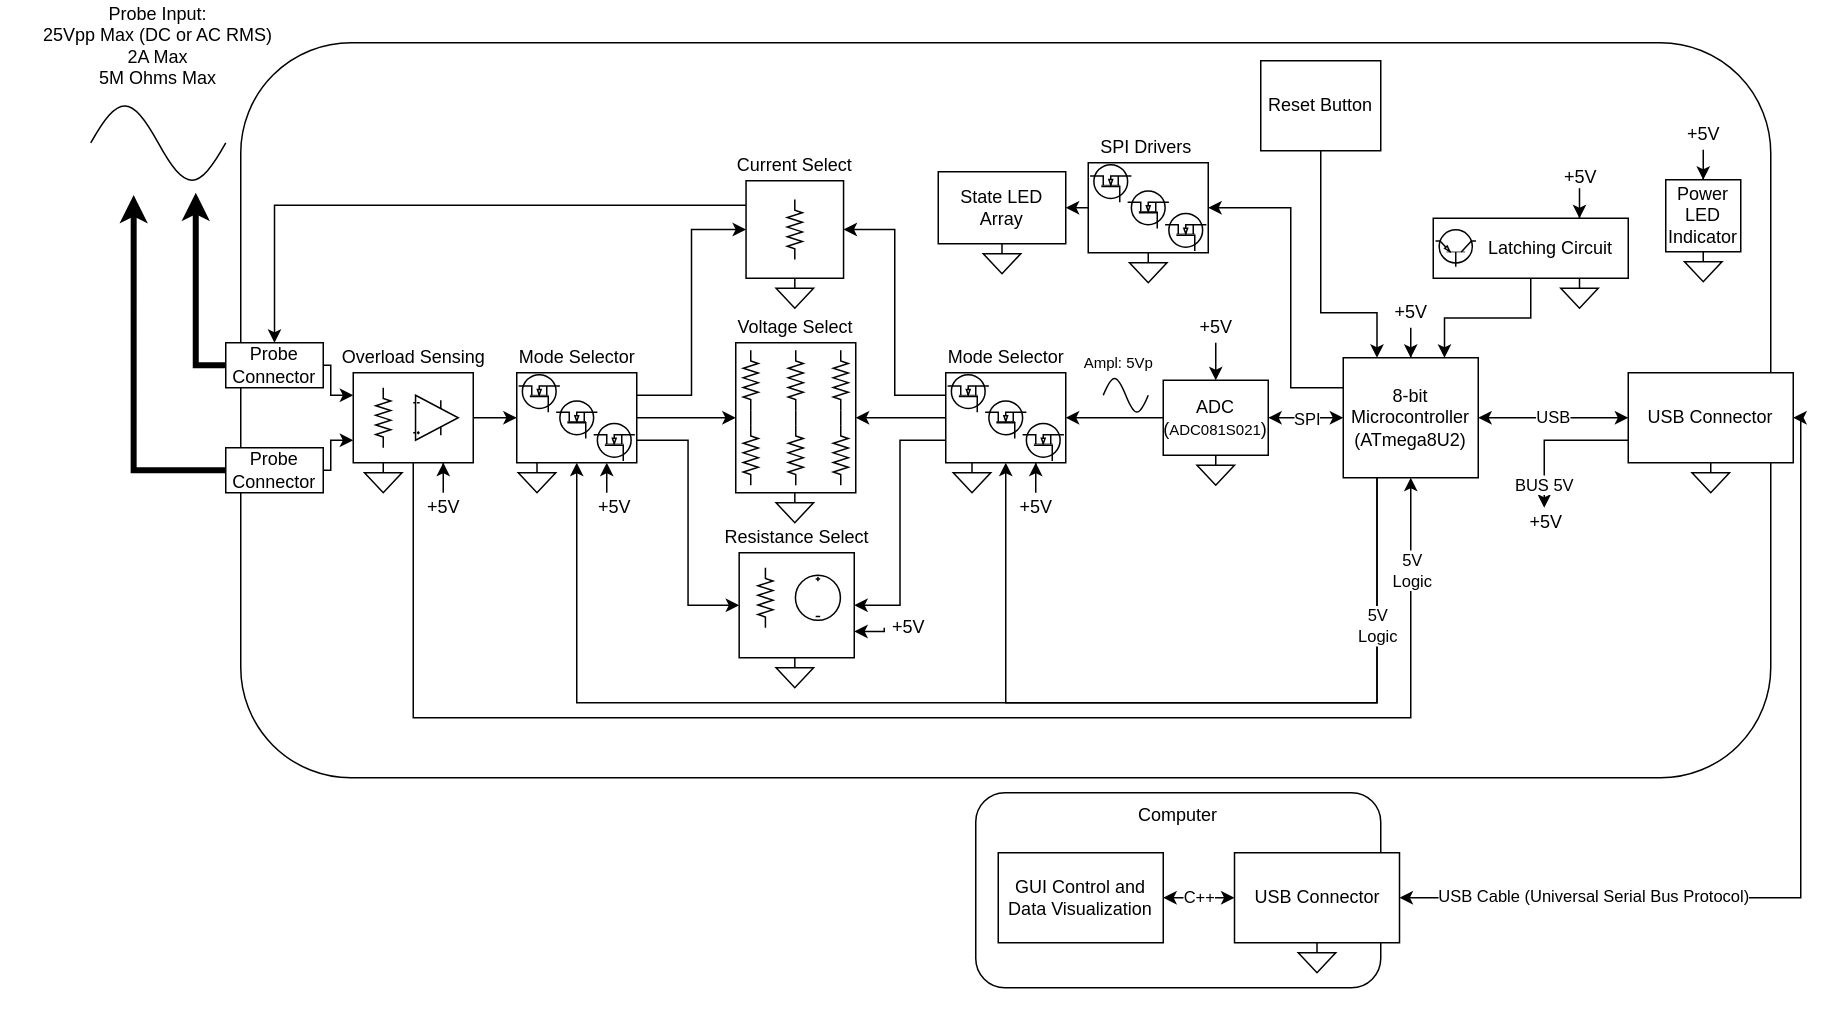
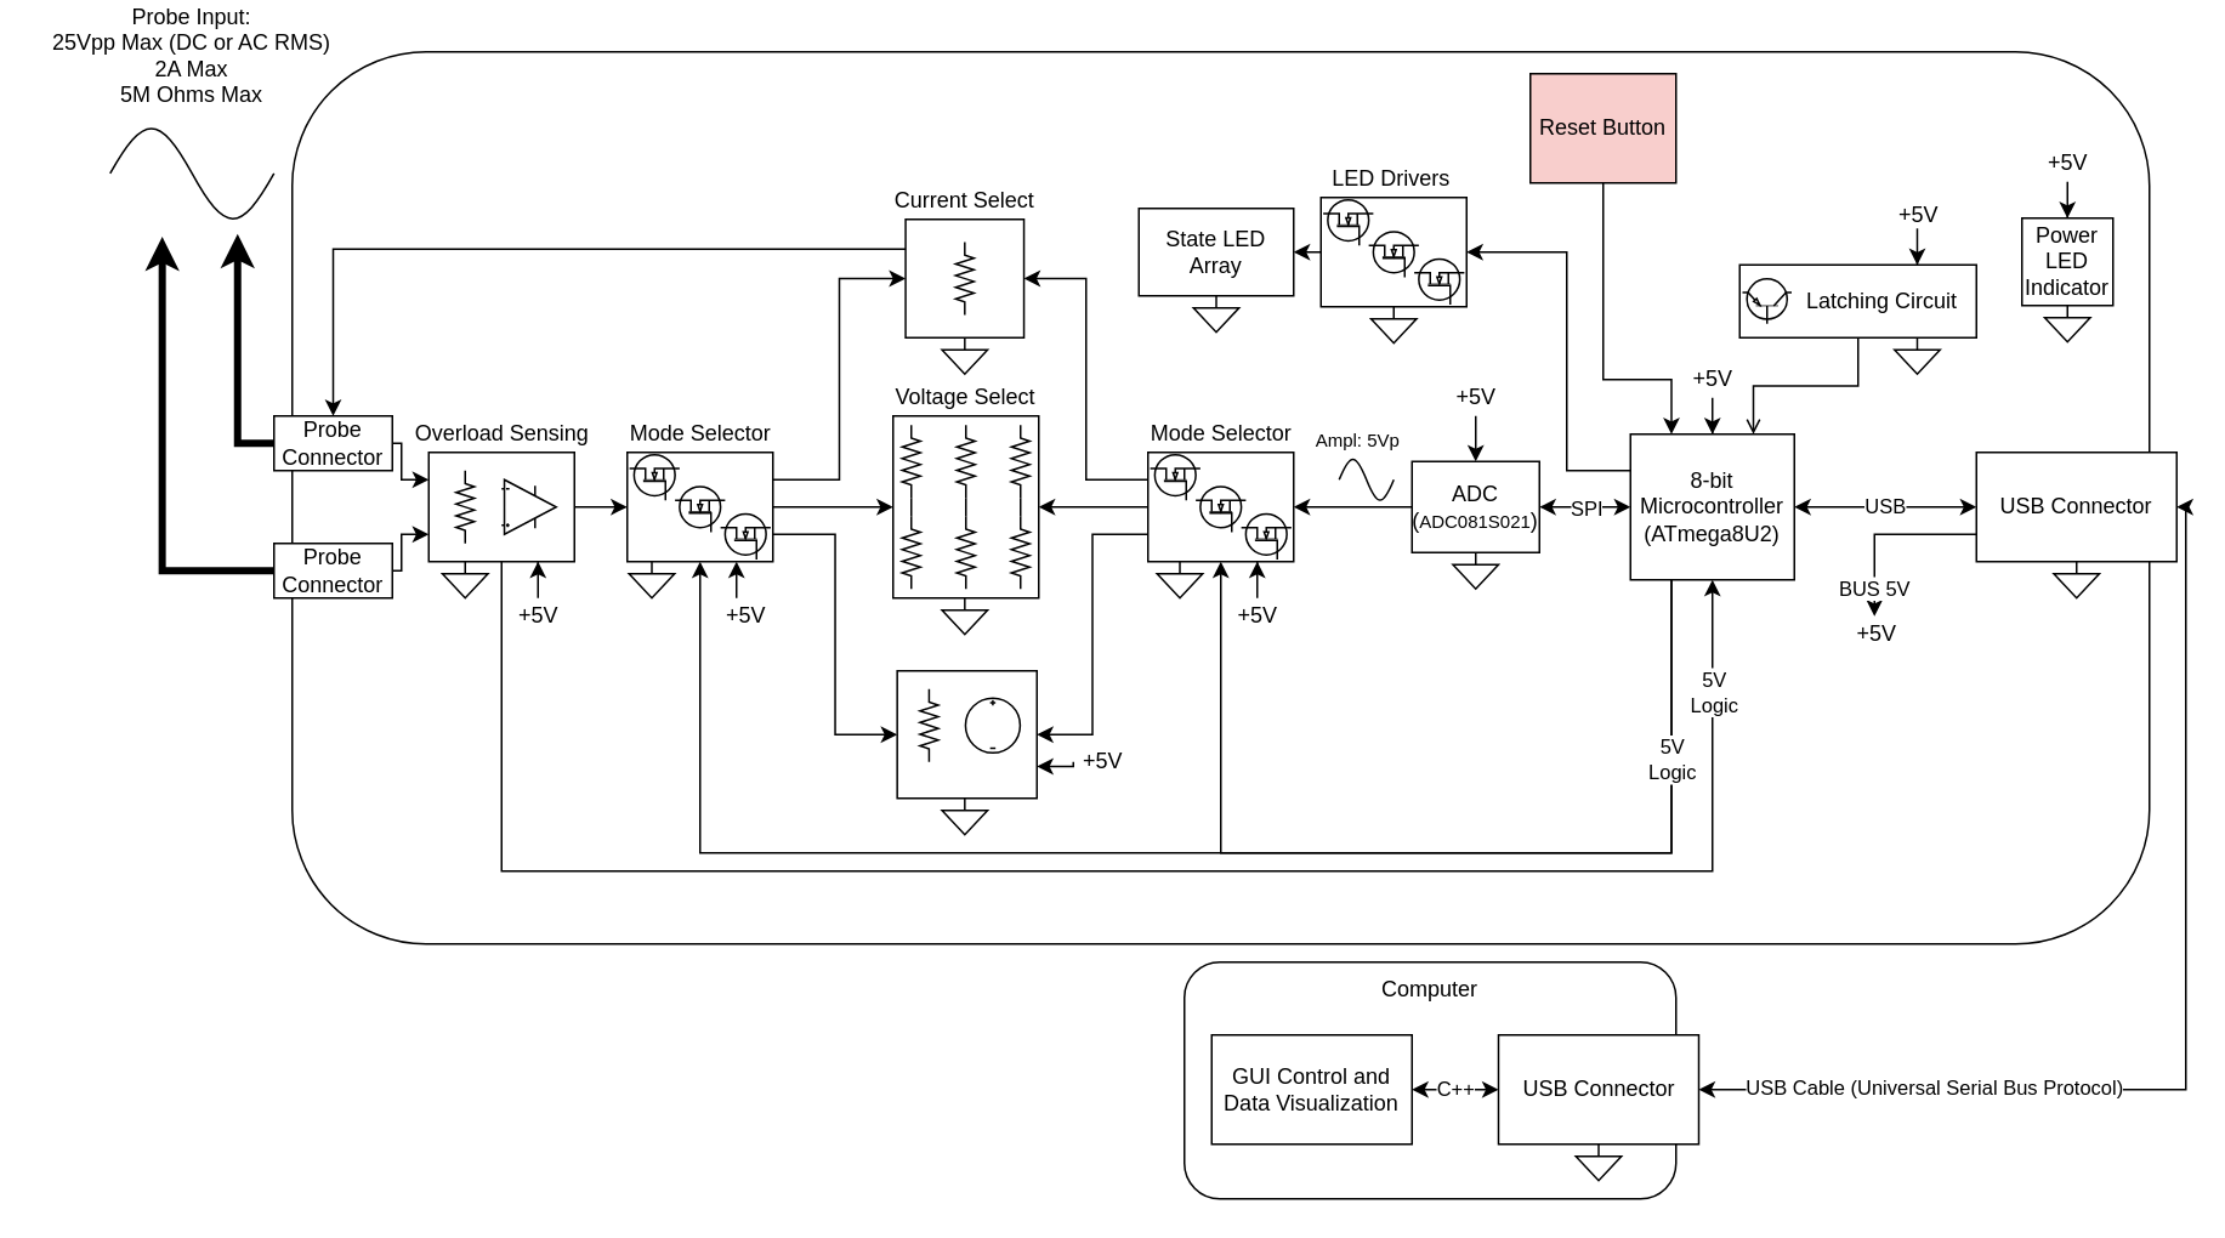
- <mxCell id="61" value="Reset Button" style="rounded=0;whiteSpace=wrap;html=1;" parent="1" vertex="1"><mxGeometry x="840" y="40" width="80" height="60" as="geometry" /></mxCell>
+ <mxCell id="61" value="Reset Button" style="rounded=0;whiteSpace=wrap;html=1;fillColor=#f8cecc;" parent="1" vertex="1"><mxGeometry x="840" y="40" width="80" height="60" as="geometry" /></mxCell>
- <mxCell id="118" value="SPI Drivers&amp;nbsp;" style="text;html=1;align=center;verticalAlign=middle;resizable=0;points=[];autosize=1;" parent="113" vertex="1"><mxGeometry x="5" width="80" height="20" as="geometry" /></mxCell>
+ <mxCell id="118" value="LED Drivers&amp;nbsp;" style="text;html=1;align=center;verticalAlign=middle;resizable=0;points=[];autosize=1;" parent="113" vertex="1"><mxGeometry x="5" width="80" height="20" as="geometry" /></mxCell>
- <mxCell id="62" style="edgeStyle=orthogonalEdgeStyle;rounded=0;orthogonalLoop=1;jettySize=auto;html=1;exitX=0.5;exitY=1;exitDx=0;exitDy=0;entryX=0.75;entryY=0;entryDx=0;entryDy=0;startArrow=none;startFill=0;" parent="1" source="64" target="10" edge="1"><mxGeometry relative="1" as="geometry" /></mxCell>
+ <mxCell id="62" style="edgeStyle=orthogonalEdgeStyle;rounded=0;orthogonalLoop=1;jettySize=auto;html=1;exitX=0.5;exitY=1;exitDx=0;exitDy=0;entryX=0.75;entryY=0;entryDx=0;entryDy=0;startArrow=none;startFill=0;endArrow=open;" parent="1" source="64" target="10" edge="1"><mxGeometry relative="1" as="geometry" /></mxCell>
- <mxCell id="53" value="Resistance Select" style="text;html=1;strokeColor=none;fillColor=none;align=center;verticalAlign=middle;whiteSpace=wrap;rounded=0;" parent="50" vertex="1"><mxGeometry width="104.37" height="20" as="geometry" /></mxCell>
